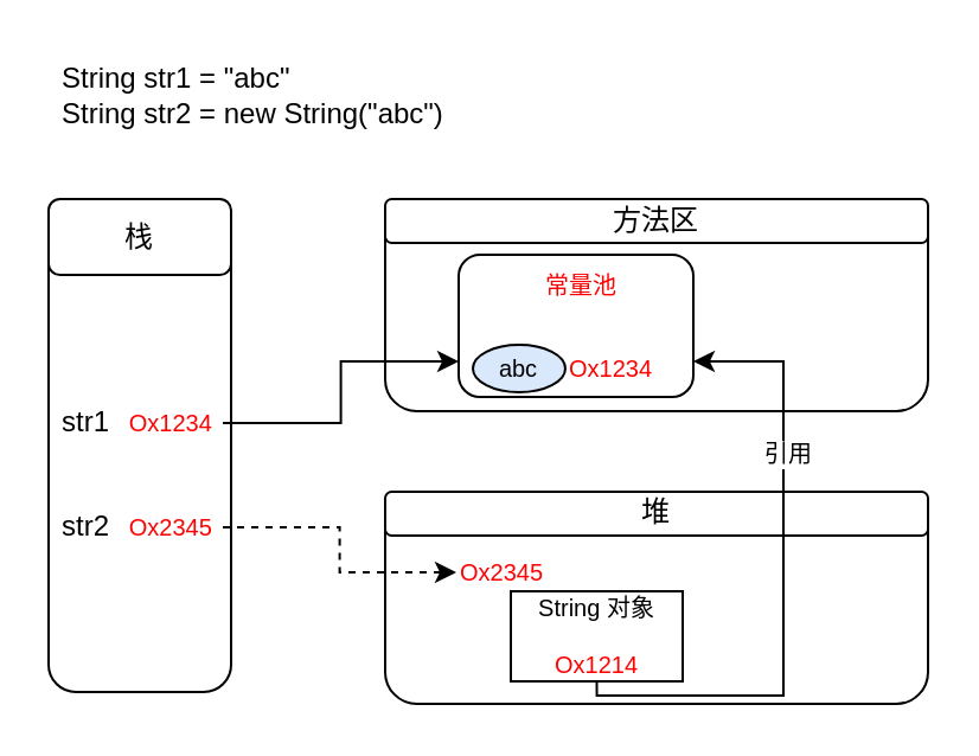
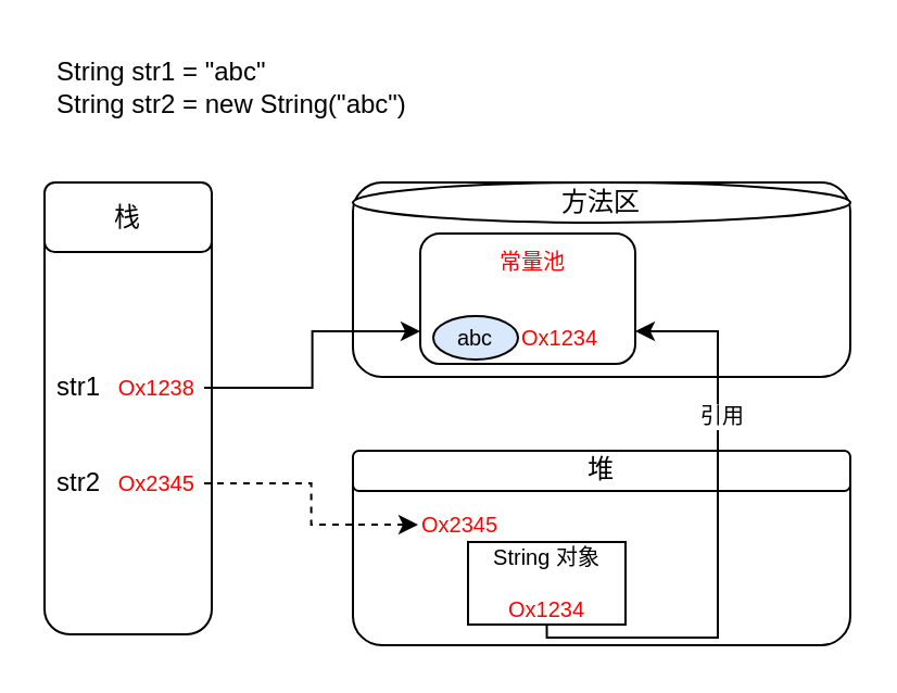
- <mxCell id="8" value="方法区" style="rounded=1;whiteSpace=wrap;html=1;" vertex="1" parent="1"><mxGeometry x="162" y="83.5" width="229" height="18.5" as="geometry" /></mxCell>
+ <mxCell id="8" value="方法区" style="ellipse;whiteSpace=wrap;html=1;" vertex="1" parent="1"><mxGeometry x="162" y="83.5" width="229" height="18.5" as="geometry" /></mxCell>
- <mxCell id="5" value="str1&lt;font color=&quot;#ff0000&quot; style=&quot;font-size: 10px&quot;&gt;&amp;nbsp; &amp;nbsp;&lt;/font&gt;&lt;span style=&quot;color: rgb(255 , 0 , 0) ; font-size: 10px&quot;&gt;Ox1234&lt;/span&gt;" style="text;html=1;strokeColor=none;fillColor=none;align=left;verticalAlign=middle;whiteSpace=wrap;rounded=0;" vertex="1" parent="1"><mxGeometry x="23.5" y="163" width="70" height="30" as="geometry" /></mxCell>
+ <mxCell id="5" value="str1&lt;font color=&quot;#ff0000&quot; style=&quot;font-size: 10px&quot;&gt;&amp;nbsp; &amp;nbsp;&lt;/font&gt;&lt;span style=&quot;color: rgb(255 , 0 , 0) ; font-size: 10px&quot;&gt;Ox1238&lt;/span&gt;" style="text;html=1;strokeColor=none;fillColor=none;align=left;verticalAlign=middle;whiteSpace=wrap;rounded=0;" vertex="1" parent="1"><mxGeometry x="23.5" y="163" width="70" height="30" as="geometry" /></mxCell>
- <mxCell id="15" value="String 对象&lt;br&gt;&lt;br&gt;&lt;font color=&quot;#ff0000&quot;&gt;Ox1214&lt;/font&gt;" style="rounded=0;whiteSpace=wrap;html=1;fontSize=10;fontColor=#000000;" vertex="1" parent="1"><mxGeometry x="215" y="249" width="72.5" height="38" as="geometry" /></mxCell>
+ <mxCell id="15" value="String 对象&lt;br&gt;&lt;br&gt;&lt;font color=&quot;#ff0000&quot;&gt;Ox1234&lt;/font&gt;" style="rounded=0;whiteSpace=wrap;html=1;fontSize=10;fontColor=#000000;" vertex="1" parent="1"><mxGeometry x="215" y="249" width="72.5" height="38" as="geometry" /></mxCell>
